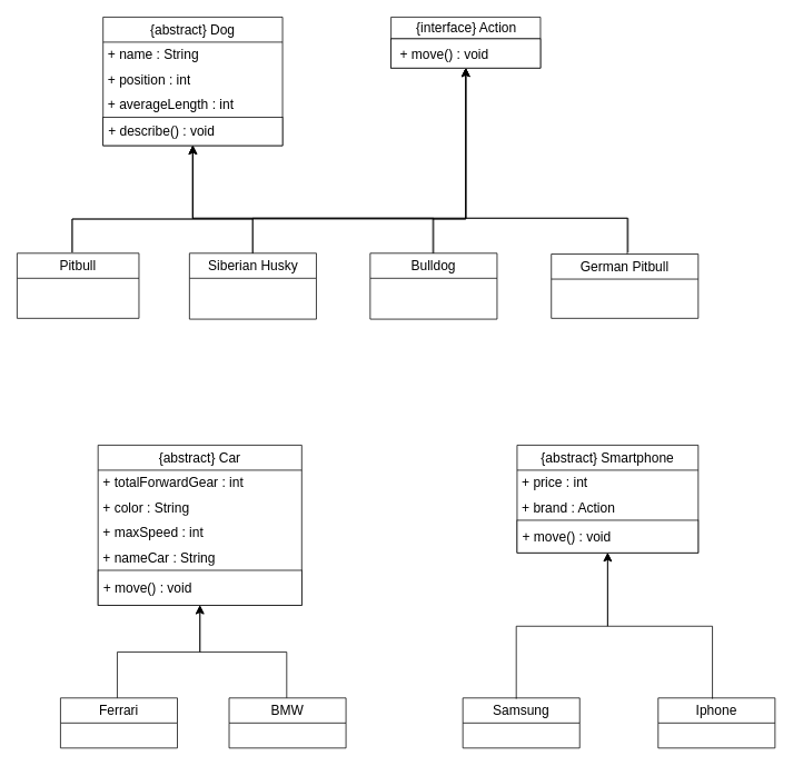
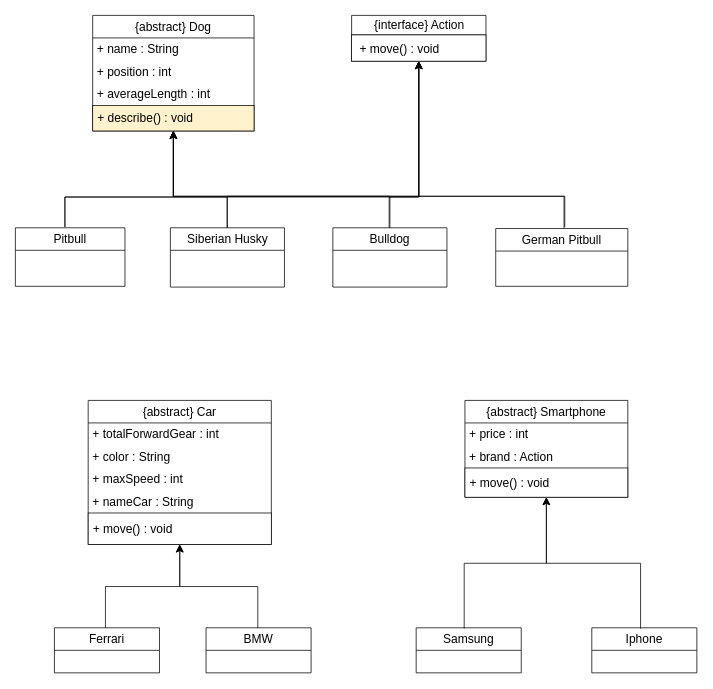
- <mxCell id="6" value="&amp;nbsp;+ describe() : void" style="rounded=0;whiteSpace=wrap;html=1;fontSize=16;align=left;" parent="2" vertex="1"><mxGeometry y="120" width="215" height="34" as="geometry" /></mxCell>
+ <mxCell id="6" value="&amp;nbsp;+ describe() : void" style="rounded=0;whiteSpace=wrap;html=1;fontSize=16;align=left;fillColor=#fff2cc;" parent="2" vertex="1"><mxGeometry y="120" width="215" height="34" as="geometry" /></mxCell>
